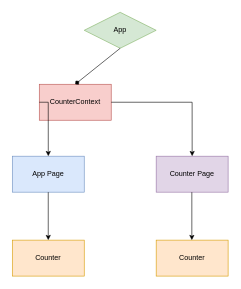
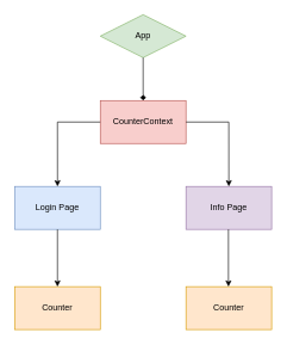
- <mxCell id="2" value="CounterContext" style="rounded=0;whiteSpace=wrap;html=1;fillColor=#f8cecc;strokeColor=#b85450;" parent="1" vertex="1"><mxGeometry x="65" y="140" width="120" height="60" as="geometry" /></mxCell>
+ <mxCell id="2" value="CounterContext" style="rounded=0;whiteSpace=wrap;html=1;fillColor=#f8cecc;strokeColor=#b85450;" parent="1" vertex="1"><mxGeometry x="140" y="140" width="120" height="60" as="geometry" /></mxCell>
- <mxCell id="3" value="App Page" style="rounded=0;whiteSpace=wrap;html=1;fillColor=#dae8fc;strokeColor=#6c8ebf;" parent="1" vertex="1"><mxGeometry x="20" y="260" width="120" height="60" as="geometry" /></mxCell>
+ <mxCell id="3" value="Login Page" style="rounded=0;whiteSpace=wrap;html=1;fillColor=#dae8fc;strokeColor=#6c8ebf;" parent="1" vertex="1"><mxGeometry x="20" y="260" width="120" height="60" as="geometry" /></mxCell>
- <mxCell id="4" value="Counter Page" style="rounded=0;whiteSpace=wrap;html=1;fillColor=#e1d5e7;strokeColor=#9673a6;" parent="1" vertex="1"><mxGeometry x="260" y="260" width="120" height="60" as="geometry" /></mxCell>
+ <mxCell id="4" value="Info Page" style="rounded=0;whiteSpace=wrap;html=1;fillColor=#e1d5e7;strokeColor=#9673a6;" parent="1" vertex="1"><mxGeometry x="260" y="260" width="120" height="60" as="geometry" /></mxCell>
